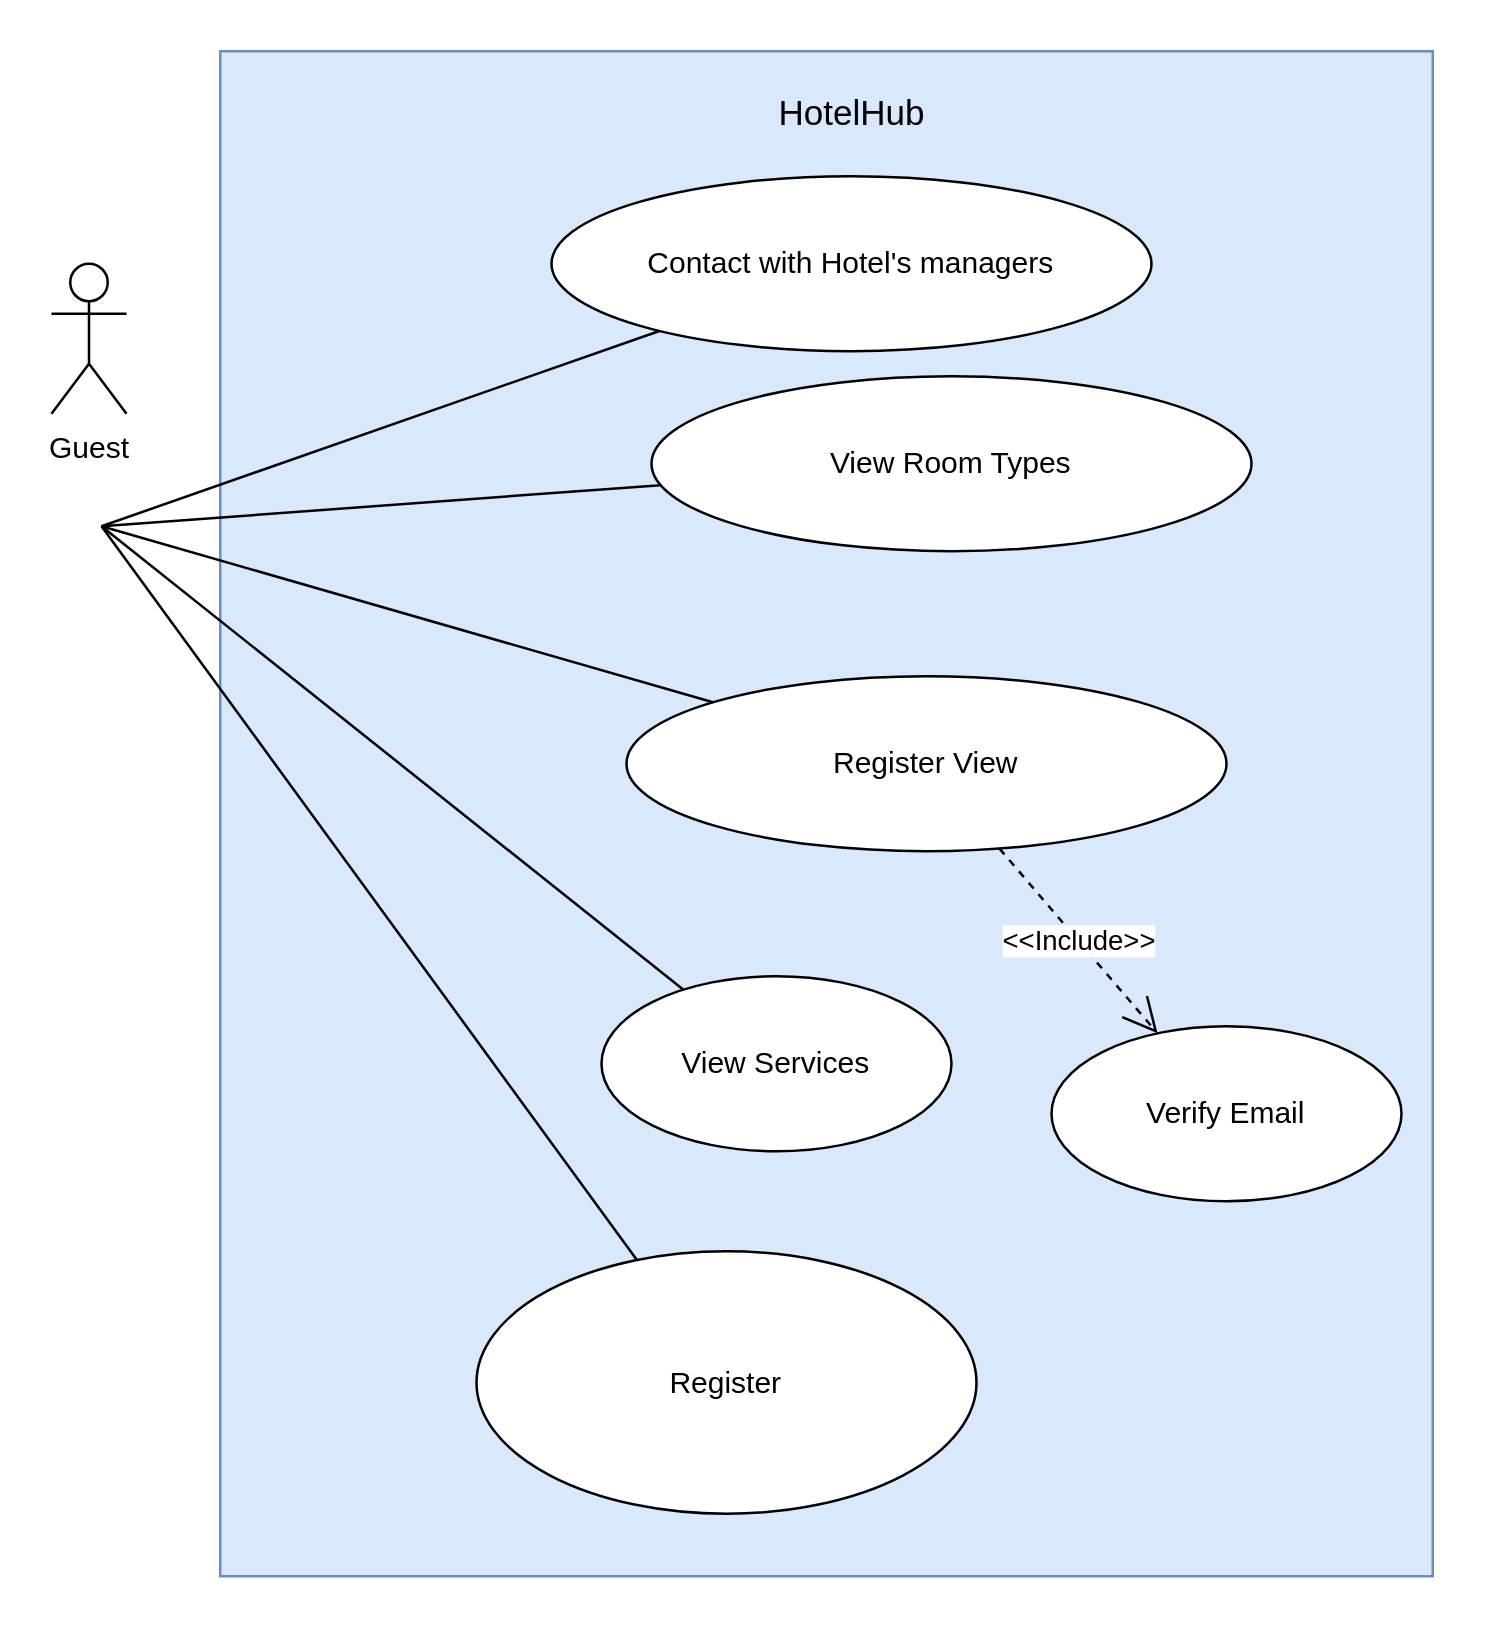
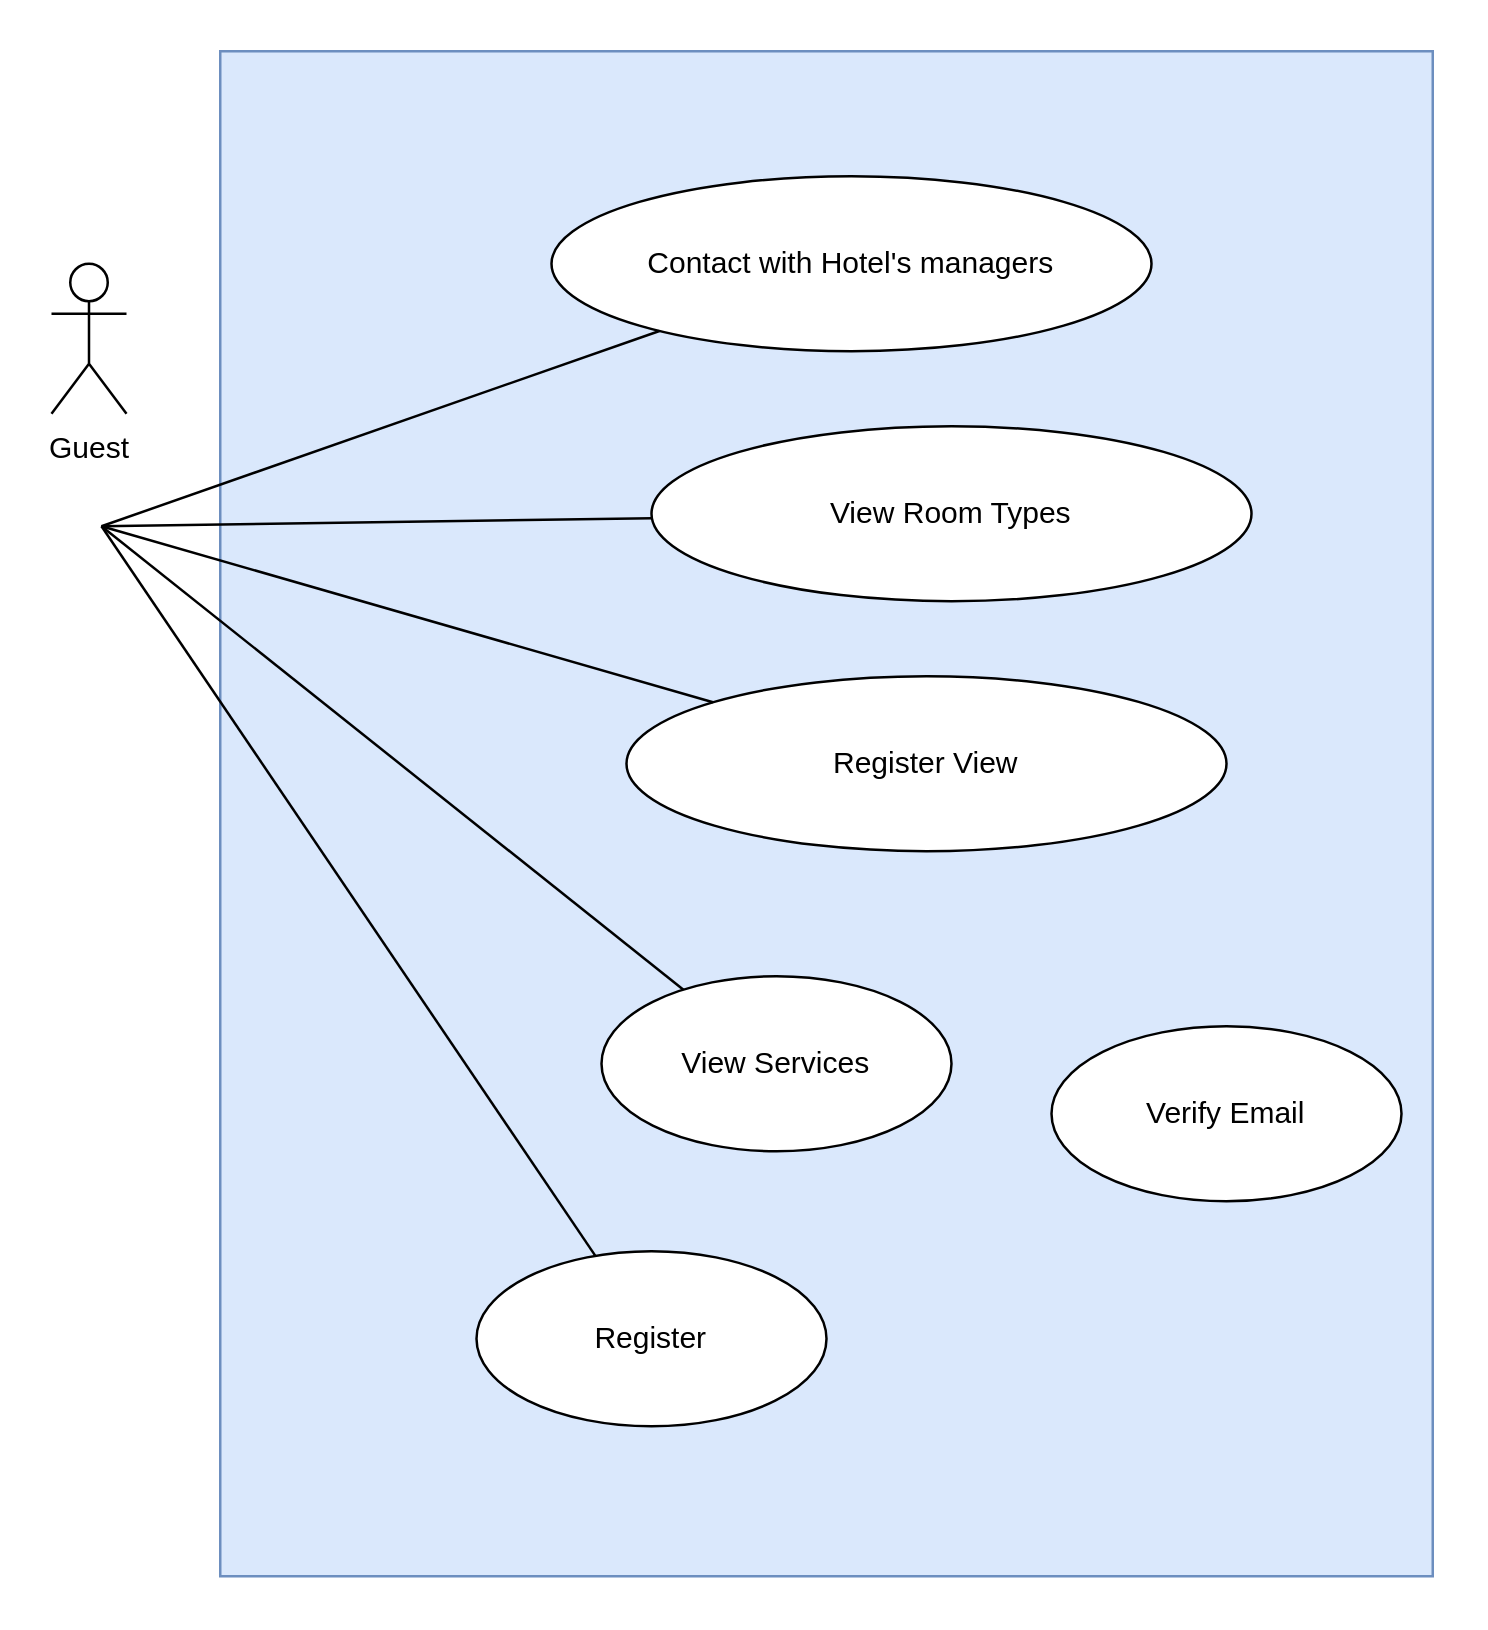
- <mxCell id="14" value="&lt;font style=&quot;font-size: 14px;&quot;&gt;HotelHub&lt;/font&gt;" style="text;html=1;align=center;verticalAlign=middle;resizable=0;points=[];autosize=1;strokeColor=none;fillColor=none;" parent="1" vertex="1"><mxGeometry x="300" y="30" width="80" height="30" as="geometry" /></mxCell>
- <mxCell id="4" value="View Room Types" style="ellipse;whiteSpace=wrap;html=1;" parent="1" vertex="1"><mxGeometry x="260" y="150" width="240" height="70" as="geometry" /></mxCell>
+ <mxCell id="4" value="View Room Types" style="ellipse;whiteSpace=wrap;html=1;" parent="1" vertex="1"><mxGeometry x="260" y="170" width="240" height="70" as="geometry" /></mxCell>
- <mxCell id="12" value="&amp;lt;&amp;lt;Include&amp;gt;&amp;gt;" style="endArrow=open;endSize=12;dashed=1;html=1;rounded=0;" parent="1" source="6" target="13" edge="1"><mxGeometry width="160" relative="1" as="geometry"><mxPoint x="390" y="350" as="sourcePoint" /><mxPoint x="230" y="540" as="targetPoint" /><Array as="points" /></mxGeometry></mxCell>
- <mxCell id="8" value="Register" style="ellipse;whiteSpace=wrap;html=1;" parent="1" vertex="1"><mxGeometry x="190" y="500" width="200" height="105" as="geometry" /></mxCell>
+ <mxCell id="8" value="Register" style="ellipse;whiteSpace=wrap;html=1;" parent="1" vertex="1"><mxGeometry x="190" y="500" width="140" height="70" as="geometry" /></mxCell>
